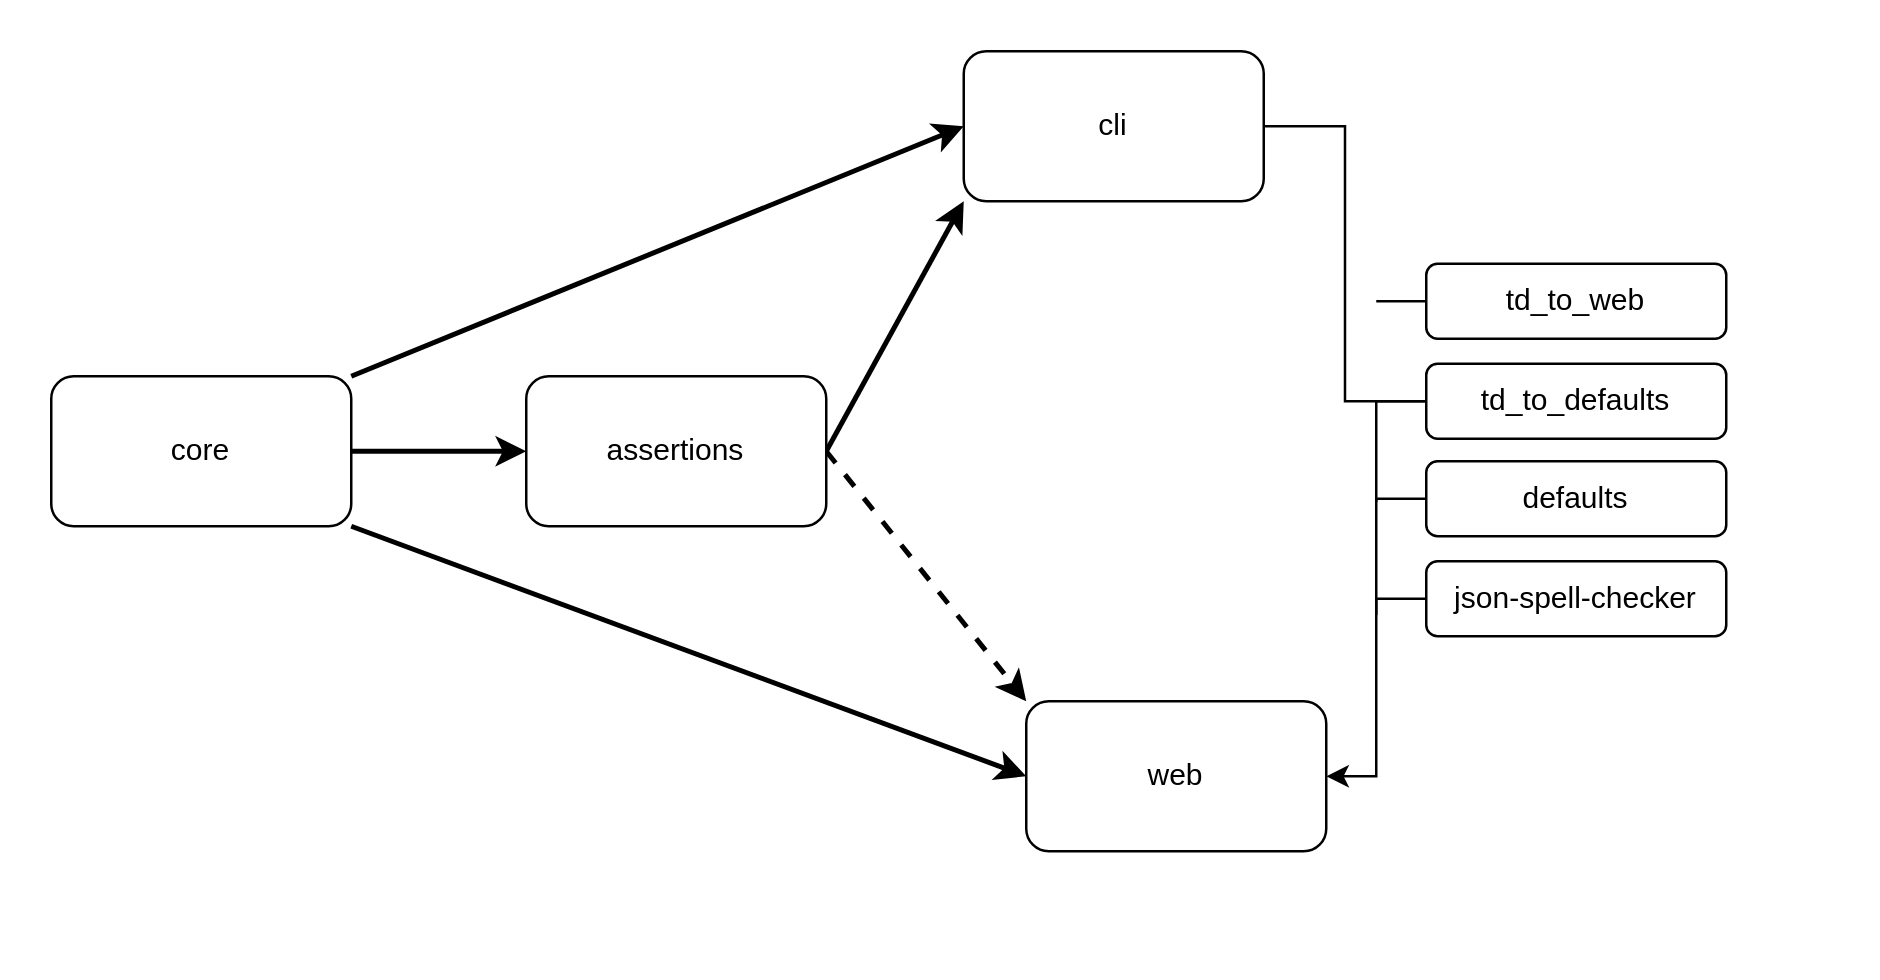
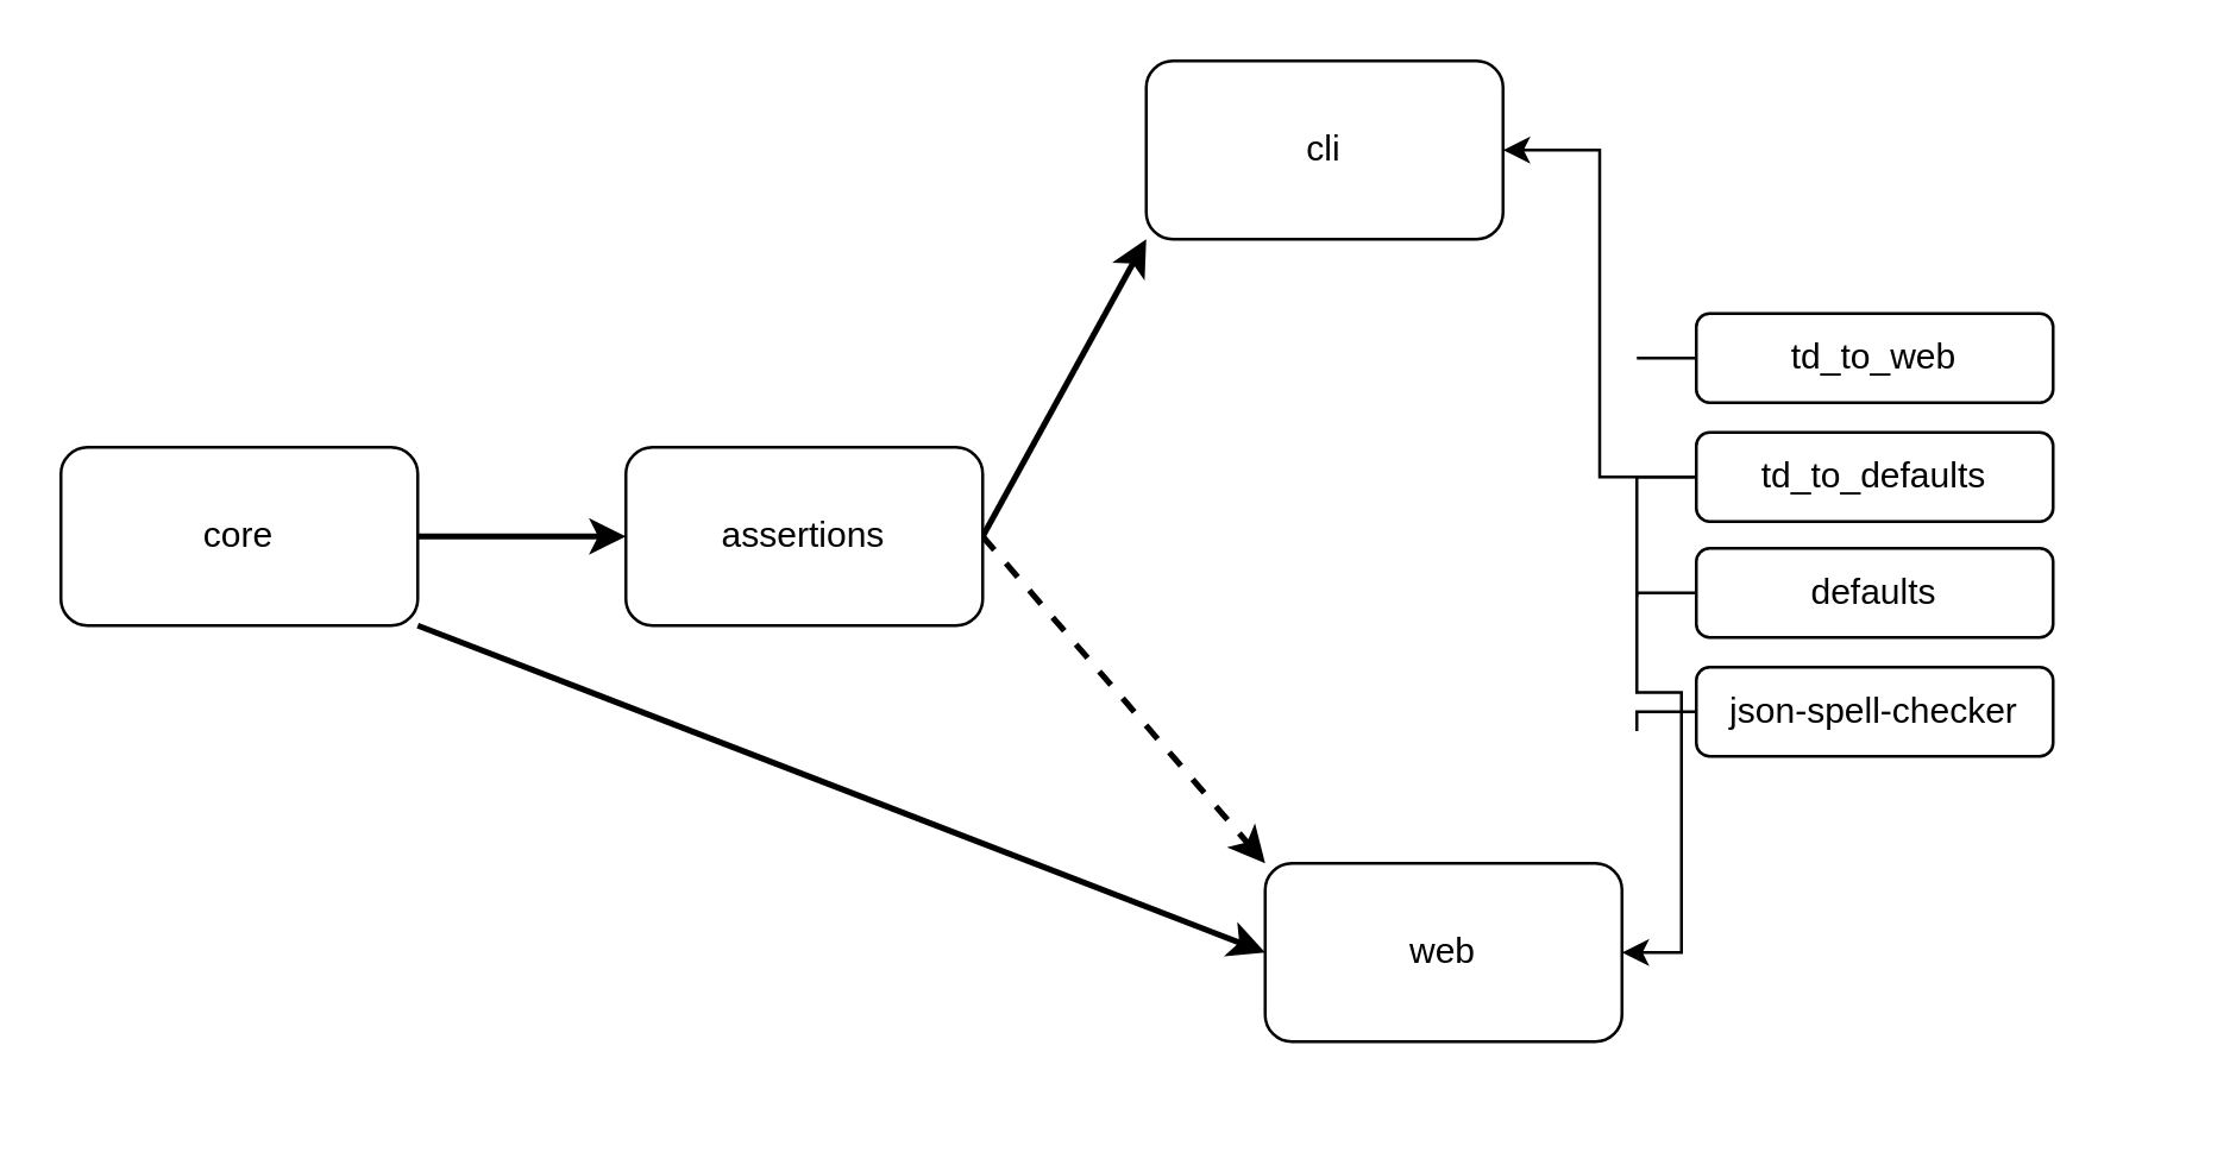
- <mxCell id="13" style="edgeStyle=orthogonalEdgeStyle;rounded=0;orthogonalLoop=1;jettySize=auto;html=1;exitX=0;exitY=0.5;exitDx=0;exitDy=0;entryX=1;entryY=0.5;entryDx=0;entryDy=0;endArrow=none;" parent="1" source="21" target="6" edge="1"><mxGeometry relative="1" as="geometry" /></mxCell>
+ <mxCell id="13" style="edgeStyle=orthogonalEdgeStyle;rounded=0;orthogonalLoop=1;jettySize=auto;html=1;exitX=0;exitY=0.5;exitDx=0;exitDy=0;entryX=1;entryY=0.5;entryDx=0;entryDy=0;" parent="1" source="21" target="6" edge="1"><mxGeometry relative="1" as="geometry" /></mxCell>
- <mxCell id="2" style="rounded=0;orthogonalLoop=1;jettySize=auto;html=1;exitX=1;exitY=0;exitDx=0;exitDy=0;entryX=0;entryY=0.5;entryDx=0;entryDy=0;strokeWidth=2;" parent="1" source="10" target="6" edge="1"><mxGeometry relative="1" as="geometry" /></mxCell>
- <mxCell id="8" value="web" style="rounded=1;whiteSpace=wrap;html=1;" parent="7" vertex="1"><mxGeometry x="40" y="30" width="120" height="60" as="geometry" /></mxCell>
+ <mxCell id="8" value="web" style="rounded=1;whiteSpace=wrap;html=1;" parent="7" vertex="1"><mxGeometry x="55" y="40" width="120" height="60" as="geometry" /></mxCell>
